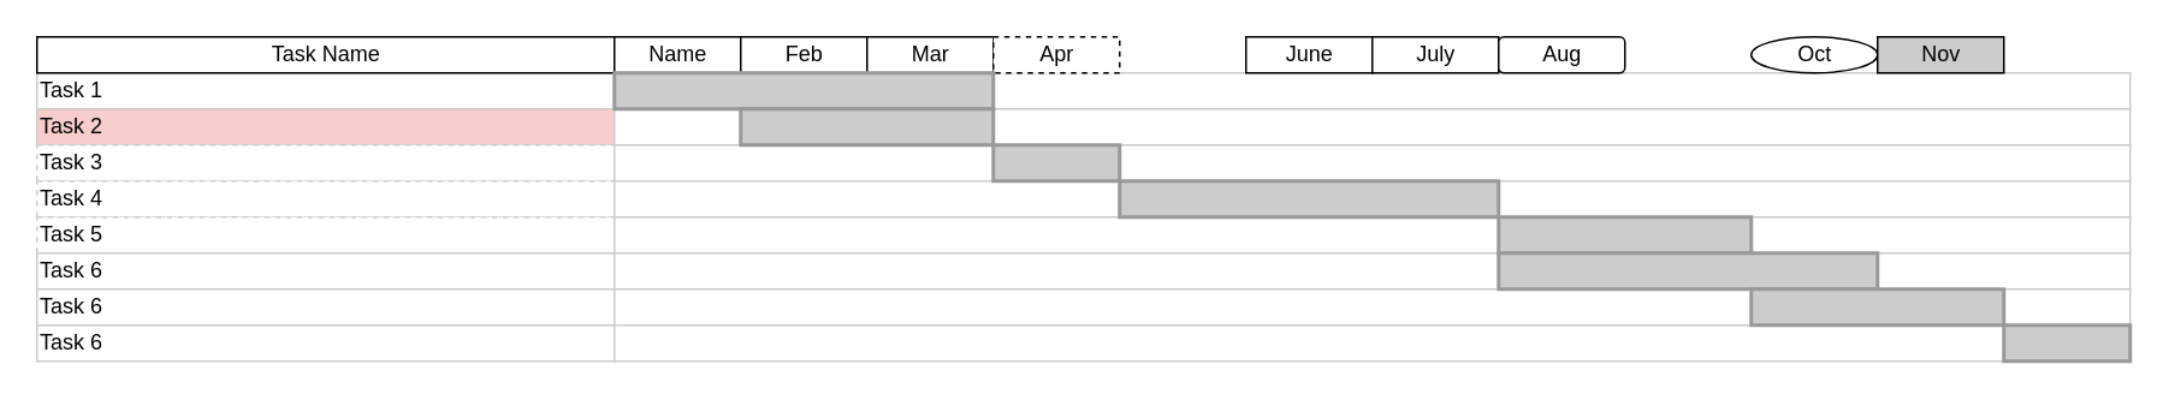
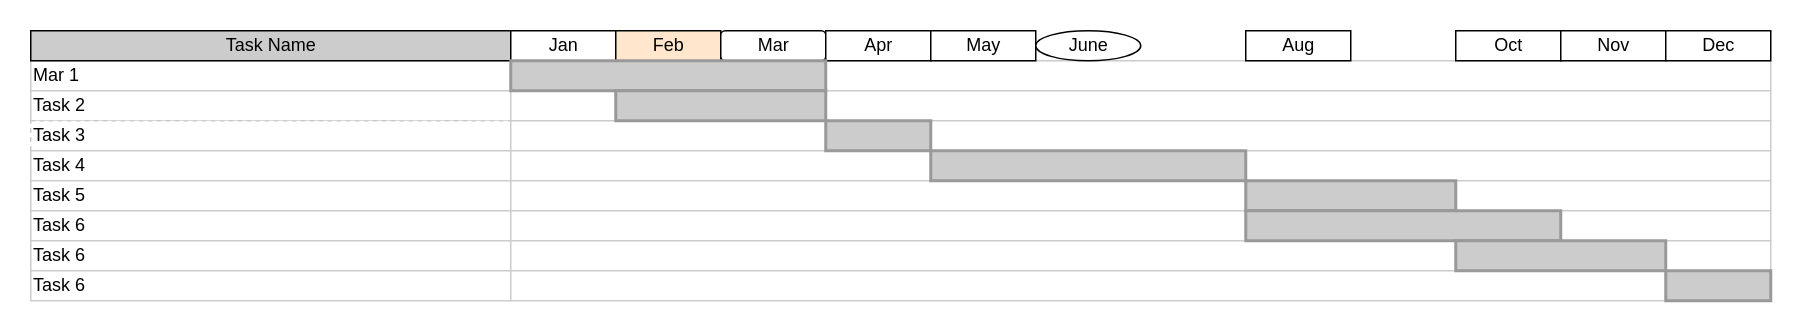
- <mxCell id="8" value="Task Name" style="strokeWidth=1;fontStyle=0;html=1;" parent="1" vertex="1"><mxGeometry x="20" y="20" width="320" height="20" as="geometry" /></mxCell>
+ <mxCell id="8" value="Task Name" style="strokeWidth=1;fontStyle=0;html=1;fillColor=#cccccc;" parent="1" vertex="1"><mxGeometry x="20" y="20" width="320" height="20" as="geometry" /></mxCell>
- <mxCell id="12" value="Name" style="strokeWidth=1;fontStyle=0;html=1;" parent="1" vertex="1"><mxGeometry x="340" y="20" width="70" height="20" as="geometry" /></mxCell>
+ <mxCell id="12" value="Jan" style="strokeWidth=1;fontStyle=0;html=1;" parent="1" vertex="1"><mxGeometry x="340" y="20" width="70" height="20" as="geometry" /></mxCell>
- <mxCell id="13" value="Feb" style="strokeWidth=1;fontStyle=0;html=1;" parent="1" vertex="1"><mxGeometry x="410" y="20" width="70" height="20" as="geometry" /></mxCell>
+ <mxCell id="13" value="Feb" style="strokeWidth=1;fontStyle=0;html=1;fillColor=#ffe6cc;" parent="1" vertex="1"><mxGeometry x="410" y="20" width="70" height="20" as="geometry" /></mxCell>
- <mxCell id="14" value="Mar" style="strokeWidth=1;fontStyle=0;html=1;" parent="1" vertex="1"><mxGeometry x="480" y="20" width="70" height="20" as="geometry" /></mxCell>
+ <mxCell id="14" value="Mar" style="strokeWidth=1;fontStyle=0;html=1;rounded=1;" parent="1" vertex="1"><mxGeometry x="480" y="20" width="70" height="20" as="geometry" /></mxCell>
- <mxCell id="15" value="Apr" style="strokeWidth=1;fontStyle=0;html=1;dashed=1;" parent="1" vertex="1"><mxGeometry x="550" y="20" width="70" height="20" as="geometry" /></mxCell>
+ <mxCell id="15" value="Apr" style="strokeWidth=1;fontStyle=0;html=1;" parent="1" vertex="1"><mxGeometry x="550" y="20" width="70" height="20" as="geometry" /></mxCell>
+ <mxCell id="16" value="May" style="strokeWidth=1;fontStyle=0;html=1;" parent="1" vertex="1"><mxGeometry x="620" y="20" width="70" height="20" as="geometry" /></mxCell>
- <mxCell id="17" value="June" style="strokeWidth=1;fontStyle=0;html=1;" parent="1" vertex="1"><mxGeometry x="690" y="20" width="70" height="20" as="geometry" /></mxCell>
+ <mxCell id="17" value="June" style="ellipse;strokeWidth=1;fontStyle=0;html=1;" parent="1" vertex="1"><mxGeometry x="690" y="20" width="70" height="20" as="geometry" /></mxCell>
- <mxCell id="18" value="July" style="strokeWidth=1;fontStyle=0;html=1;" parent="1" vertex="1"><mxGeometry x="760" y="20" width="70" height="20" as="geometry" /></mxCell>
- <mxCell id="19" value="Aug" style="strokeWidth=1;fontStyle=0;html=1;rounded=1;" parent="1" vertex="1"><mxGeometry x="830" y="20" width="70" height="20" as="geometry" /></mxCell>
+ <mxCell id="19" value="Aug" style="strokeWidth=1;fontStyle=0;html=1;" parent="1" vertex="1"><mxGeometry x="830" y="20" width="70" height="20" as="geometry" /></mxCell>
- <mxCell id="20" value="Oct" style="ellipse;strokeWidth=1;fontStyle=0;html=1;" parent="1" vertex="1"><mxGeometry x="970" y="20" width="70" height="20" as="geometry" /></mxCell>
+ <mxCell id="20" value="Oct" style="strokeWidth=1;fontStyle=0;html=1;" parent="1" vertex="1"><mxGeometry x="970" y="20" width="70" height="20" as="geometry" /></mxCell>
- <mxCell id="21" value="Nov" style="strokeWidth=1;fontStyle=0;html=1;fillColor=#cccccc;" parent="1" vertex="1"><mxGeometry x="1040" y="20" width="70" height="20" as="geometry" /></mxCell>
+ <mxCell id="21" value="Nov" style="strokeWidth=1;fontStyle=0;html=1;" parent="1" vertex="1"><mxGeometry x="1040" y="20" width="70" height="20" as="geometry" /></mxCell>
+ <mxCell id="22" value="Dec" style="strokeWidth=1;fontStyle=0;html=1;" parent="1" vertex="1"><mxGeometry x="1110" y="20" width="70" height="20" as="geometry" /></mxCell>
- <mxCell id="2" value="Task 1" style="align=left;strokeColor=#CCCCCC;html=1;" parent="1" vertex="1"><mxGeometry x="20" y="40" width="320.0" height="20.0" as="geometry" /></mxCell>
+ <mxCell id="2" value="Mar 1" style="align=left;strokeColor=#CCCCCC;html=1;" parent="1" vertex="1"><mxGeometry x="20" y="40" width="320.0" height="20.0" as="geometry" /></mxCell>
- <mxCell id="3" value="Task 2" style="align=left;strokeColor=#CCCCCC;html=1;fillColor=#f8cecc;" parent="1" vertex="1"><mxGeometry x="20" y="60" width="320" height="20" as="geometry" /></mxCell>
+ <mxCell id="3" value="Task 2" style="align=left;strokeColor=#CCCCCC;html=1;" parent="1" vertex="1"><mxGeometry x="20" y="60" width="320" height="20" as="geometry" /></mxCell>
- <mxCell id="5" value="Task 4" style="align=left;strokeColor=#CCCCCC;html=1;dashed=1;" parent="1" vertex="1"><mxGeometry x="20" y="100" width="320.0" height="20" as="geometry" /></mxCell>
+ <mxCell id="5" value="Task 4" style="align=left;strokeColor=#CCCCCC;html=1;" parent="1" vertex="1"><mxGeometry x="20" y="100" width="320.0" height="20" as="geometry" /></mxCell>
- <mxCell id="6" value="Task 5" style="align=left;strokeColor=#CCCCCC;html=1;dashed=1;" parent="1" vertex="1"><mxGeometry x="20" y="120" width="320.0" height="20" as="geometry" /></mxCell>
+ <mxCell id="6" value="Task 5" style="align=left;strokeColor=#CCCCCC;html=1;" parent="1" vertex="1"><mxGeometry x="20" y="120" width="320.0" height="20" as="geometry" /></mxCell>
